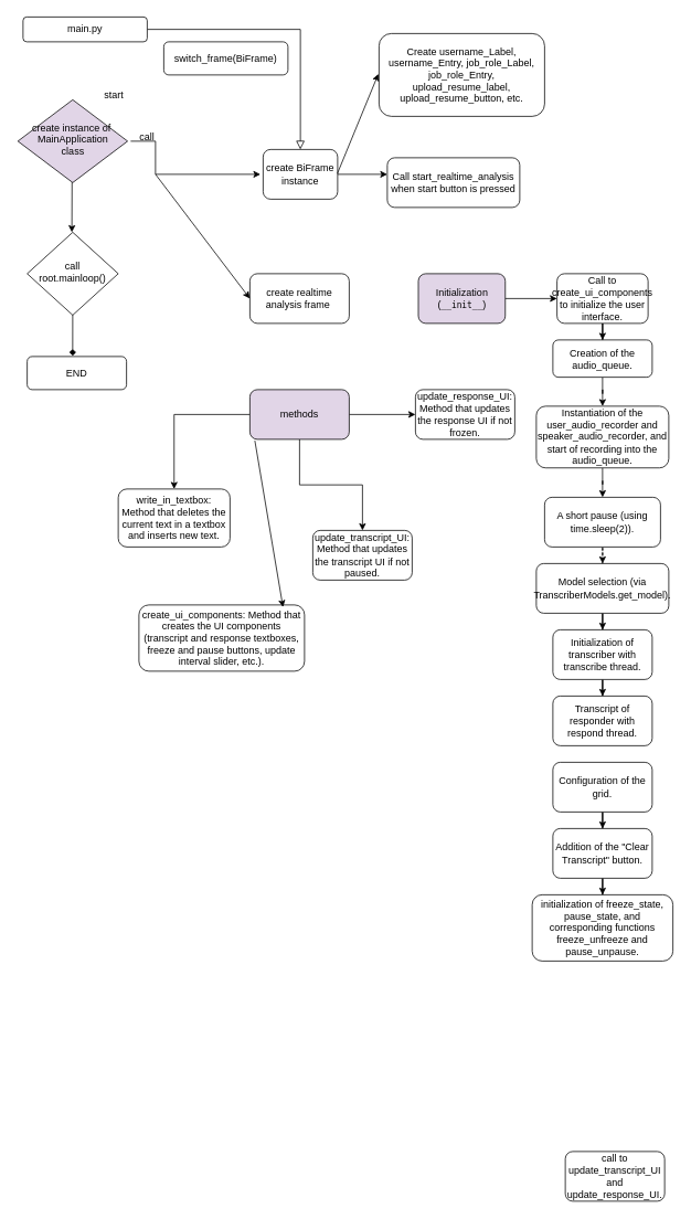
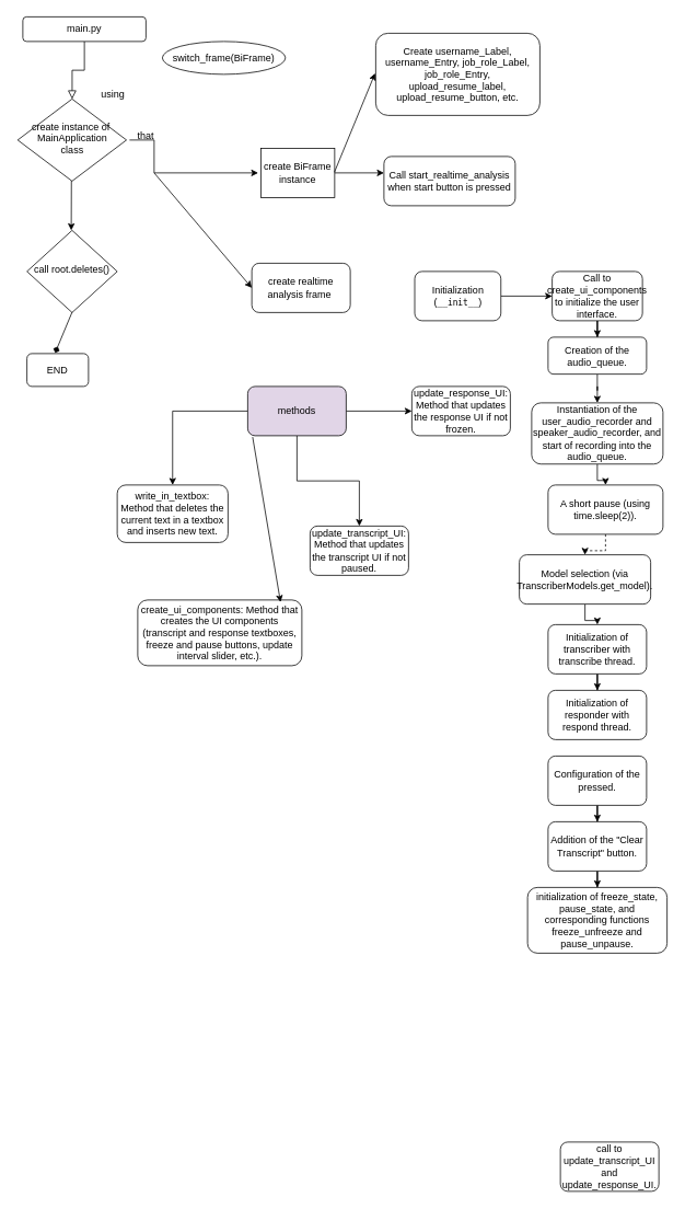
- <mxCell id="2" value="" style="rounded=0;html=1;jettySize=auto;orthogonalLoop=1;fontSize=11;endArrow=block;endFill=0;endSize=8;strokeWidth=1;shadow=0;labelBackgroundColor=none;edgeStyle=orthogonalEdgeStyle;" parent="1" source="3" target="11" edge="1"><mxGeometry relative="1" as="geometry" /></mxCell>
+ <mxCell id="2" value="" style="rounded=0;html=1;jettySize=auto;orthogonalLoop=1;fontSize=11;endArrow=block;endFill=0;endSize=8;strokeWidth=1;shadow=0;labelBackgroundColor=none;edgeStyle=orthogonalEdgeStyle;" parent="1" source="3" target="4" edge="1"><mxGeometry relative="1" as="geometry" /></mxCell>
- <mxCell id="5" value="switch_frame(BiFrame)" style="rounded=1;whiteSpace=wrap;html=1;fontSize=12;glass=0;strokeWidth=1;shadow=0;" parent="1" vertex="1"><mxGeometry x="197" y="50" width="150" height="40" as="geometry" /></mxCell>
+ <mxCell id="5" value="switch_frame(BiFrame)" style="ellipse;whiteSpace=wrap;html=1;fontSize=12;glass=0;strokeWidth=1;shadow=0;" parent="1" vertex="1"><mxGeometry x="197" y="50" width="150" height="40" as="geometry" /></mxCell>
- <mxCell id="7" value="start" style="text;html=1;strokeColor=none;fillColor=none;align=center;verticalAlign=middle;whiteSpace=wrap;rounded=0;" vertex="1" parent="1"><mxGeometry x="107" y="100" width="60" height="30" as="geometry" /></mxCell>
+ <mxCell id="7" value="using" style="text;html=1;strokeColor=none;fillColor=none;align=center;verticalAlign=middle;whiteSpace=wrap;rounded=0;" vertex="1" parent="1"><mxGeometry x="107" y="100" width="60" height="30" as="geometry" /></mxCell>
- <mxCell id="9" value="call" style="text;html=1;strokeColor=none;fillColor=none;align=center;verticalAlign=middle;whiteSpace=wrap;rounded=0;" vertex="1" parent="1"><mxGeometry x="147" y="150" width="60" height="30" as="geometry" /></mxCell>
+ <mxCell id="9" value="that" style="text;html=1;strokeColor=none;fillColor=none;align=center;verticalAlign=middle;whiteSpace=wrap;rounded=0;" vertex="1" parent="1"><mxGeometry x="147" y="150" width="60" height="30" as="geometry" /></mxCell>
- <mxCell id="4" value="create instance of&amp;nbsp; MainApplication&lt;br&gt;class" style="rhombus;whiteSpace=wrap;html=1;shadow=0;fontFamily=Helvetica;fontSize=12;align=center;strokeWidth=1;spacing=6;spacingTop=-4;fillColor=#e1d5e7;" parent="1" vertex="1"><mxGeometry x="20.75" y="120" width="132.5" height="100" as="geometry" /></mxCell>
+ <mxCell id="4" value="create instance of&amp;nbsp; MainApplication&lt;br&gt;class" style="rhombus;whiteSpace=wrap;html=1;shadow=0;fontFamily=Helvetica;fontSize=12;align=center;strokeWidth=1;spacing=6;spacingTop=-4;" parent="1" vertex="1"><mxGeometry x="20.75" y="120" width="132.5" height="100" as="geometry" /></mxCell>
- <mxCell id="11" value="create BiFrame instance" style="rounded=1;whiteSpace=wrap;html=1;" vertex="1" parent="1"><mxGeometry x="317" y="180" width="90" height="60" as="geometry" /></mxCell>
+ <mxCell id="11" value="create BiFrame instance" style="whiteSpace=wrap;html=1;rounded=0;" vertex="1" parent="1"><mxGeometry x="317" y="180" width="90" height="60" as="geometry" /></mxCell>
- <mxCell id="6" value="call root.mainloop()" style="rhombus;whiteSpace=wrap;html=1;shadow=0;fontFamily=Helvetica;fontSize=12;align=center;strokeWidth=1;spacing=6;spacingTop=-4;" parent="1" vertex="1"><mxGeometry x="32" y="280" width="110" height="100" as="geometry" /></mxCell>
+ <mxCell id="6" value="call root.deletes()" style="rhombus;whiteSpace=wrap;html=1;shadow=0;fontFamily=Helvetica;fontSize=12;align=center;strokeWidth=1;spacing=6;spacingTop=-4;" parent="1" vertex="1"><mxGeometry x="32" y="280" width="110" height="100" as="geometry" /></mxCell>
- <mxCell id="18" value="create realtime analysis frame&amp;nbsp;" style="rounded=1;whiteSpace=wrap;html=1;" vertex="1" parent="1"><mxGeometry x="301" y="330" width="120" height="60" as="geometry" /></mxCell>
+ <mxCell id="18" value="create realtime analysis frame&amp;nbsp;" style="rounded=1;whiteSpace=wrap;html=1;" vertex="1" parent="1"><mxGeometry x="306" y="320" width="120" height="60" as="geometry" /></mxCell>
- <mxCell id="21" value="Initialization (&lt;code style=&quot;border: 0px solid rgb(217, 217, 227); box-sizing: border-box; --tw-border-spacing-x:0; --tw-border-spacing-y:0; --tw-translate-x:0; --tw-translate-y:0; --tw-rotate:0; --tw-skew-x:0; --tw-skew-y:0; --tw-scale-x:1; --tw-scale-y:1; --tw-pan-x: ; --tw-pan-y: ; --tw-pinch-zoom: ; --tw-scroll-snap-strictness:proximity; --tw-gradient-from-position: ; --tw-gradient-via-position: ; --tw-gradient-to-position: ; --tw-ordinal: ; --tw-slashed-zero: ; --tw-numeric-figure: ; --tw-numeric-spacing: ; --tw-numeric-fraction: ; --tw-ring-inset: ; --tw-ring-offset-width:0px; --tw-ring-offset-color:#fff; --tw-ring-color:rgba(69,89,164,0.5); --tw-ring-offset-shadow:0 0 transparent; --tw-ring-shadow:0 0 transparent; --tw-shadow:0 0 transparent; --tw-shadow-colored:0 0 transparent; --tw-blur: ; --tw-brightness: ; --tw-contrast: ; --tw-grayscale: ; --tw-hue-rotate: ; --tw-invert: ; --tw-saturate: ; --tw-sepia: ; --tw-drop-shadow: ; --tw-backdrop-blur: ; --tw-backdrop-brightness: ; --tw-backdrop-contrast: ; --tw-backdrop-grayscale: ; --tw-backdrop-hue-rotate: ; --tw-backdrop-invert: ; --tw-backdrop-opacity: ; --tw-backdrop-saturate: ; --tw-backdrop-sepia: ; font-size: 0.875em; color: var(--tw-prose-code); font-family: &amp;quot;Söhne Mono&amp;quot;, Monaco, &amp;quot;Andale Mono&amp;quot;, &amp;quot;Ubuntu Mono&amp;quot;, monospace !important;&quot;&gt;__init__&lt;/code&gt;)" style="whiteSpace=wrap;html=1;rounded=1;fillColor=#e1d5e7;" vertex="1" parent="1"><mxGeometry x="504.5" y="330" width="105" height="60" as="geometry" /></mxCell>
+ <mxCell id="21" value="Initialization (&lt;code style=&quot;border: 0px solid rgb(217, 217, 227); box-sizing: border-box; --tw-border-spacing-x:0; --tw-border-spacing-y:0; --tw-translate-x:0; --tw-translate-y:0; --tw-rotate:0; --tw-skew-x:0; --tw-skew-y:0; --tw-scale-x:1; --tw-scale-y:1; --tw-pan-x: ; --tw-pan-y: ; --tw-pinch-zoom: ; --tw-scroll-snap-strictness:proximity; --tw-gradient-from-position: ; --tw-gradient-via-position: ; --tw-gradient-to-position: ; --tw-ordinal: ; --tw-slashed-zero: ; --tw-numeric-figure: ; --tw-numeric-spacing: ; --tw-numeric-fraction: ; --tw-ring-inset: ; --tw-ring-offset-width:0px; --tw-ring-offset-color:#fff; --tw-ring-color:rgba(69,89,164,0.5); --tw-ring-offset-shadow:0 0 transparent; --tw-ring-shadow:0 0 transparent; --tw-shadow:0 0 transparent; --tw-shadow-colored:0 0 transparent; --tw-blur: ; --tw-brightness: ; --tw-contrast: ; --tw-grayscale: ; --tw-hue-rotate: ; --tw-invert: ; --tw-saturate: ; --tw-sepia: ; --tw-drop-shadow: ; --tw-backdrop-blur: ; --tw-backdrop-brightness: ; --tw-backdrop-contrast: ; --tw-backdrop-grayscale: ; --tw-backdrop-hue-rotate: ; --tw-backdrop-invert: ; --tw-backdrop-opacity: ; --tw-backdrop-saturate: ; --tw-backdrop-sepia: ; font-size: 0.875em; color: var(--tw-prose-code); font-family: &amp;quot;Söhne Mono&amp;quot;, Monaco, &amp;quot;Andale Mono&amp;quot;, &amp;quot;Ubuntu Mono&amp;quot;, monospace !important;&quot;&gt;__init__&lt;/code&gt;)" style="whiteSpace=wrap;html=1;rounded=1;" vertex="1" parent="1"><mxGeometry x="504.5" y="330" width="105" height="60" as="geometry" /></mxCell>
- <mxCell id="8" value="END" style="rounded=1;whiteSpace=wrap;html=1;fontSize=12;glass=0;strokeWidth=1;shadow=0;" vertex="1" parent="1"><mxGeometry x="32" y="430" width="120" height="40" as="geometry" /></mxCell>
+ <mxCell id="8" value="END" style="rounded=1;whiteSpace=wrap;html=1;fontSize=12;glass=0;strokeWidth=1;shadow=0;" vertex="1" parent="1"><mxGeometry x="32" y="430" width="75" height="40" as="geometry" /></mxCell>
- <mxCell id="27" value="A short pause (using time.sleep(2))." style="rounded=1;whiteSpace=wrap;html=1;" vertex="1" parent="1"><mxGeometry x="657" y="600" width="140" height="60" as="geometry" /></mxCell>
+ <mxCell id="27" value="A short pause (using time.sleep(2))." style="rounded=1;whiteSpace=wrap;html=1;" vertex="1" parent="1"><mxGeometry x="667" y="590" width="140" height="60" as="geometry" /></mxCell>
- <mxCell id="31" value="Model selection (via TranscriberModels.get_model)." style="rounded=1;whiteSpace=wrap;html=1;" vertex="1" parent="1"><mxGeometry x="647" y="680" width="160" height="60" as="geometry" /></mxCell>
+ <mxCell id="31" value="Model selection (via TranscriberModels.get_model)." style="rounded=1;whiteSpace=wrap;html=1;" vertex="1" parent="1"><mxGeometry x="632" y="675" width="160" height="60" as="geometry" /></mxCell>
- <mxCell id="34" value="Transcript of responder with respond thread." style="rounded=1;whiteSpace=wrap;html=1;" vertex="1" parent="1"><mxGeometry x="667" y="840" width="120" height="60" as="geometry" /></mxCell>
+ <mxCell id="34" value="Initialization of responder with respond thread." style="rounded=1;whiteSpace=wrap;html=1;" vertex="1" parent="1"><mxGeometry x="667" y="840" width="120" height="60" as="geometry" /></mxCell>
- <mxCell id="36" value="Configuration of the grid." style="rounded=1;whiteSpace=wrap;html=1;" vertex="1" parent="1"><mxGeometry x="667" y="920" width="120" height="60" as="geometry" /></mxCell>
+ <mxCell id="36" value="Configuration of the pressed." style="rounded=1;whiteSpace=wrap;html=1;" vertex="1" parent="1"><mxGeometry x="667" y="920" width="120" height="60" as="geometry" /></mxCell>
